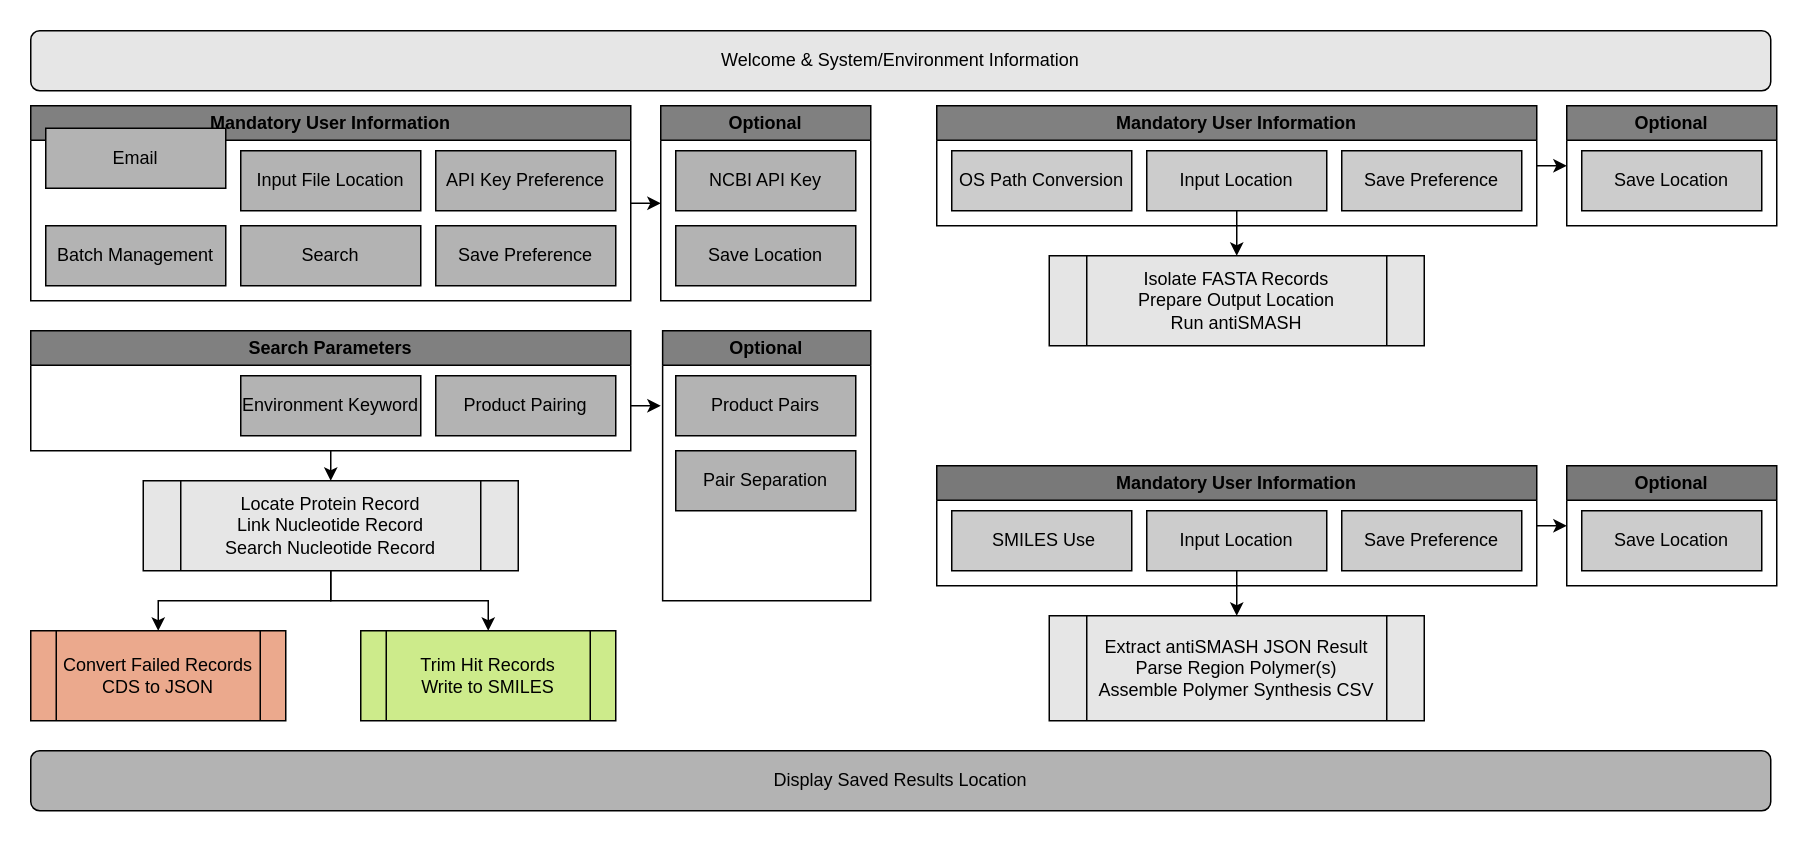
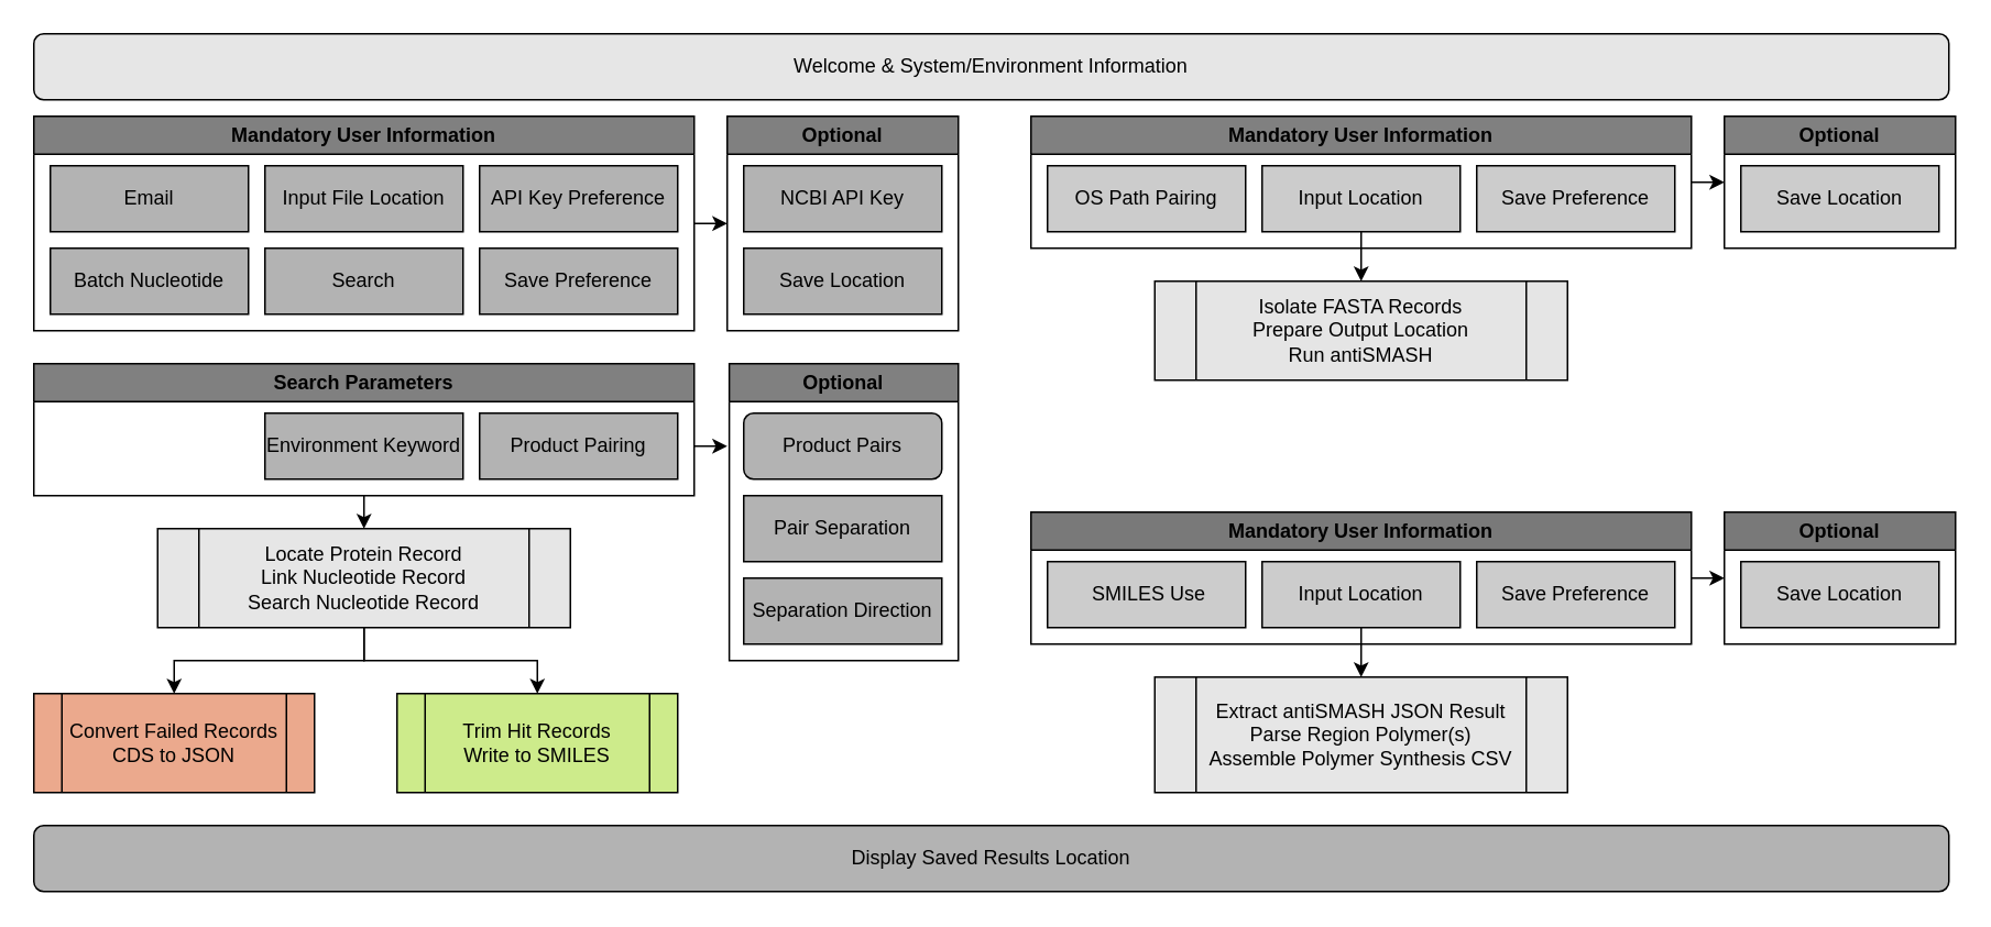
- <mxCell id="4" value="Email" style="rectangle;whiteSpace=wrap;html=1;fontFamily=Arial;fontSource=https%3A%2F%2Ffonts.googleapis.com%2Fcss%3Ffamily%3DArial;strokeColor=#000000;fillColor=#B3B3B3;fontColor=#000000;" parent="3" vertex="1"><mxGeometry x="10" y="15" width="120" height="40" as="geometry" /></mxCell>
+ <mxCell id="4" value="Email" style="rectangle;whiteSpace=wrap;html=1;fontFamily=Arial;fontSource=https%3A%2F%2Ffonts.googleapis.com%2Fcss%3Ffamily%3DArial;strokeColor=#000000;fillColor=#B3B3B3;fontColor=#000000;" parent="3" vertex="1"><mxGeometry x="10" y="30" width="120" height="40" as="geometry" /></mxCell>
- <mxCell id="42" value="OS Path Conversion" style="rectangle;whiteSpace=wrap;html=1;strokeColor=#000000;fillColor=#CCCCCC;fontColor=#000000;fontFamily=Arial;fontSource=https%3A%2F%2Ffonts.googleapis.com%2Fcss%3Ffamily%3DArial;" parent="39" vertex="1"><mxGeometry x="10" y="30" width="120" height="40" as="geometry" /></mxCell>
+ <mxCell id="42" value="OS Path Pairing" style="rectangle;whiteSpace=wrap;html=1;strokeColor=#000000;fillColor=#CCCCCC;fontColor=#000000;fontFamily=Arial;fontSource=https%3A%2F%2Ffonts.googleapis.com%2Fcss%3Ffamily%3DArial;" parent="39" vertex="1"><mxGeometry x="10" y="30" width="120" height="40" as="geometry" /></mxCell>
- <mxCell id="28" value="Batch Management" style="rectangle;whiteSpace=wrap;html=1;fontFamily=Arial;fontSource=https%3A%2F%2Ffonts.googleapis.com%2Fcss%3Ffamily%3DArial;strokeColor=#000000;fillColor=#B3B3B3;fontColor=#000000;" parent="1" vertex="1"><mxGeometry x="30" y="150" width="120" height="40" as="geometry" /></mxCell>
+ <mxCell id="28" value="Batch Nucleotide" style="rectangle;whiteSpace=wrap;html=1;fontFamily=Arial;fontSource=https%3A%2F%2Ffonts.googleapis.com%2Fcss%3Ffamily%3DArial;strokeColor=#000000;fillColor=#B3B3B3;fontColor=#000000;" parent="1" vertex="1"><mxGeometry x="30" y="150" width="120" height="40" as="geometry" /></mxCell>
- <mxCell id="24" value="Product Pairs" style="rounded=0;whiteSpace=wrap;html=1;fontFamily=Arial;fontSource=https%3A%2F%2Ffonts.googleapis.com%2Fcss%3Ffamily%3DArial;strokeColor=#000000;fillColor=#B3B3B3;fontColor=#000000;" parent="23" vertex="1"><mxGeometry x="8.75" y="30" width="120" height="40" as="geometry" /></mxCell>
+ <mxCell id="24" value="Product Pairs" style="whiteSpace=wrap;html=1;fontFamily=Arial;fontSource=https%3A%2F%2Ffonts.googleapis.com%2Fcss%3Ffamily%3DArial;strokeColor=#000000;fillColor=#B3B3B3;fontColor=#000000;rounded=1;" parent="23" vertex="1"><mxGeometry x="8.75" y="30" width="120" height="40" as="geometry" /></mxCell>
+ <mxCell id="25" value="Separation Direction" style="rounded=0;whiteSpace=wrap;html=1;fontFamily=Arial;fontSource=https%3A%2F%2Ffonts.googleapis.com%2Fcss%3Ffamily%3DArial;strokeColor=#000000;fillColor=#B3B3B3;fontColor=#000000;" parent="23" vertex="1"><mxGeometry x="8.75" y="130" width="120" height="40" as="geometry" /></mxCell>
